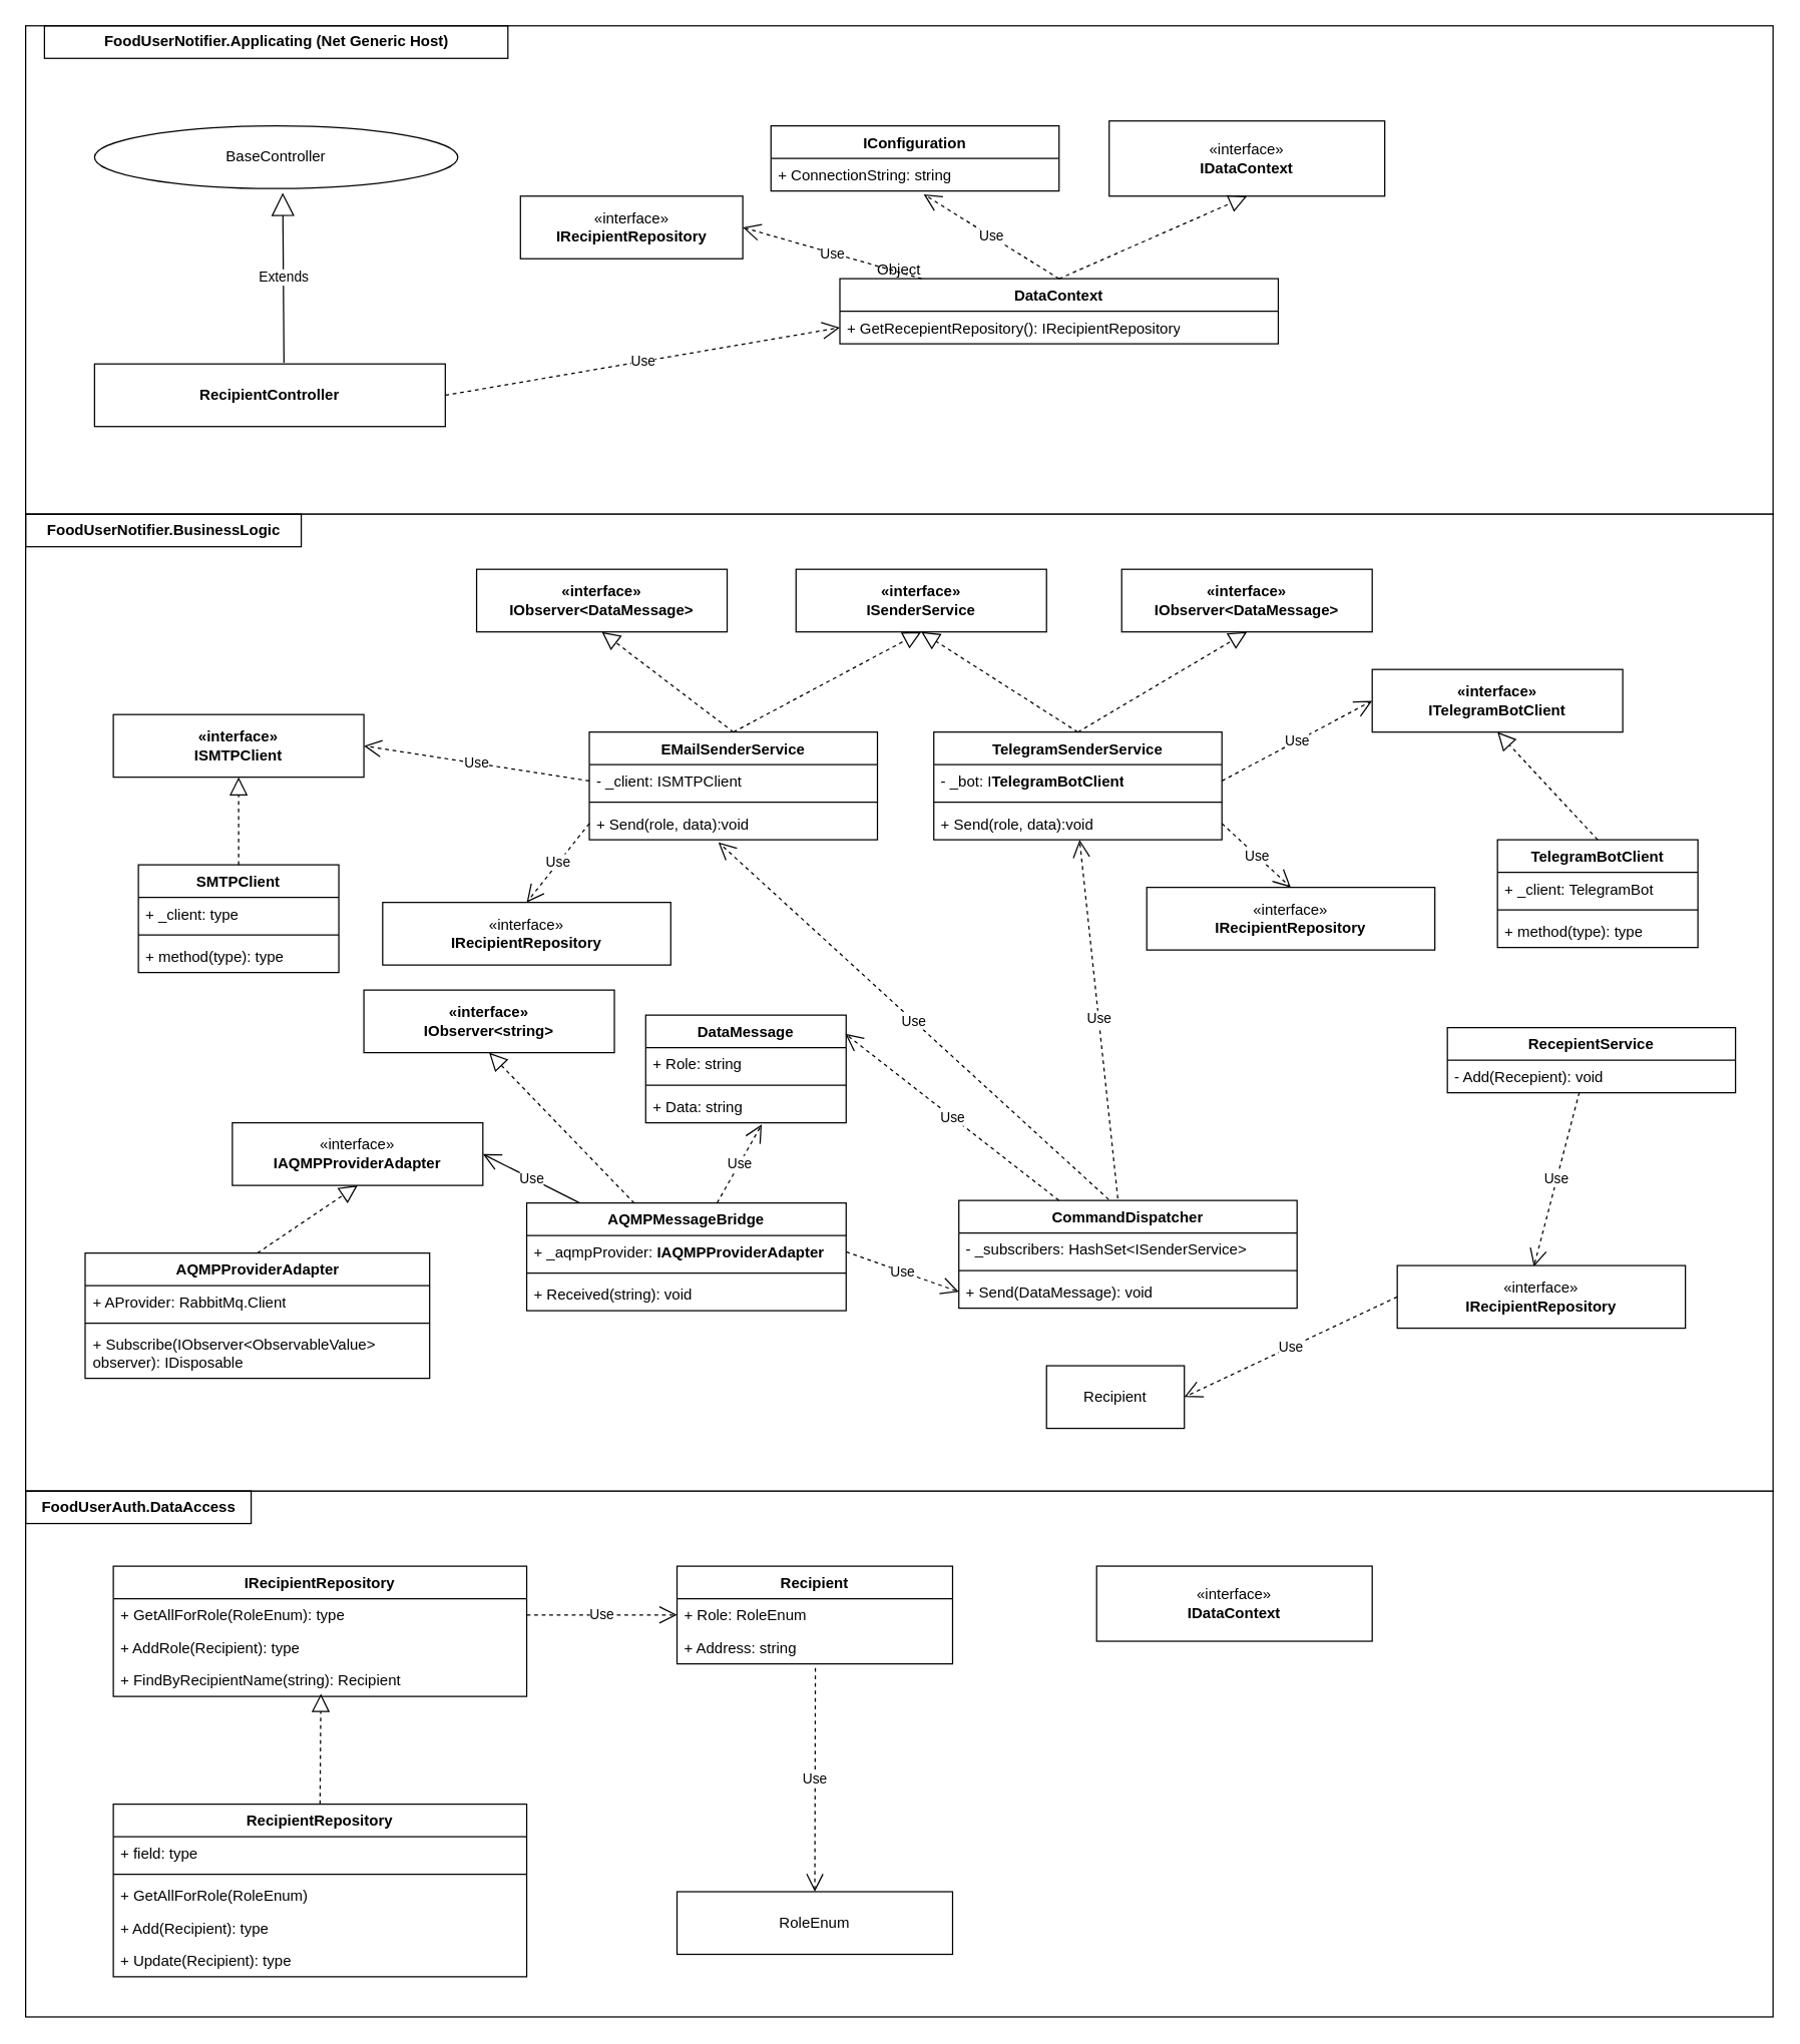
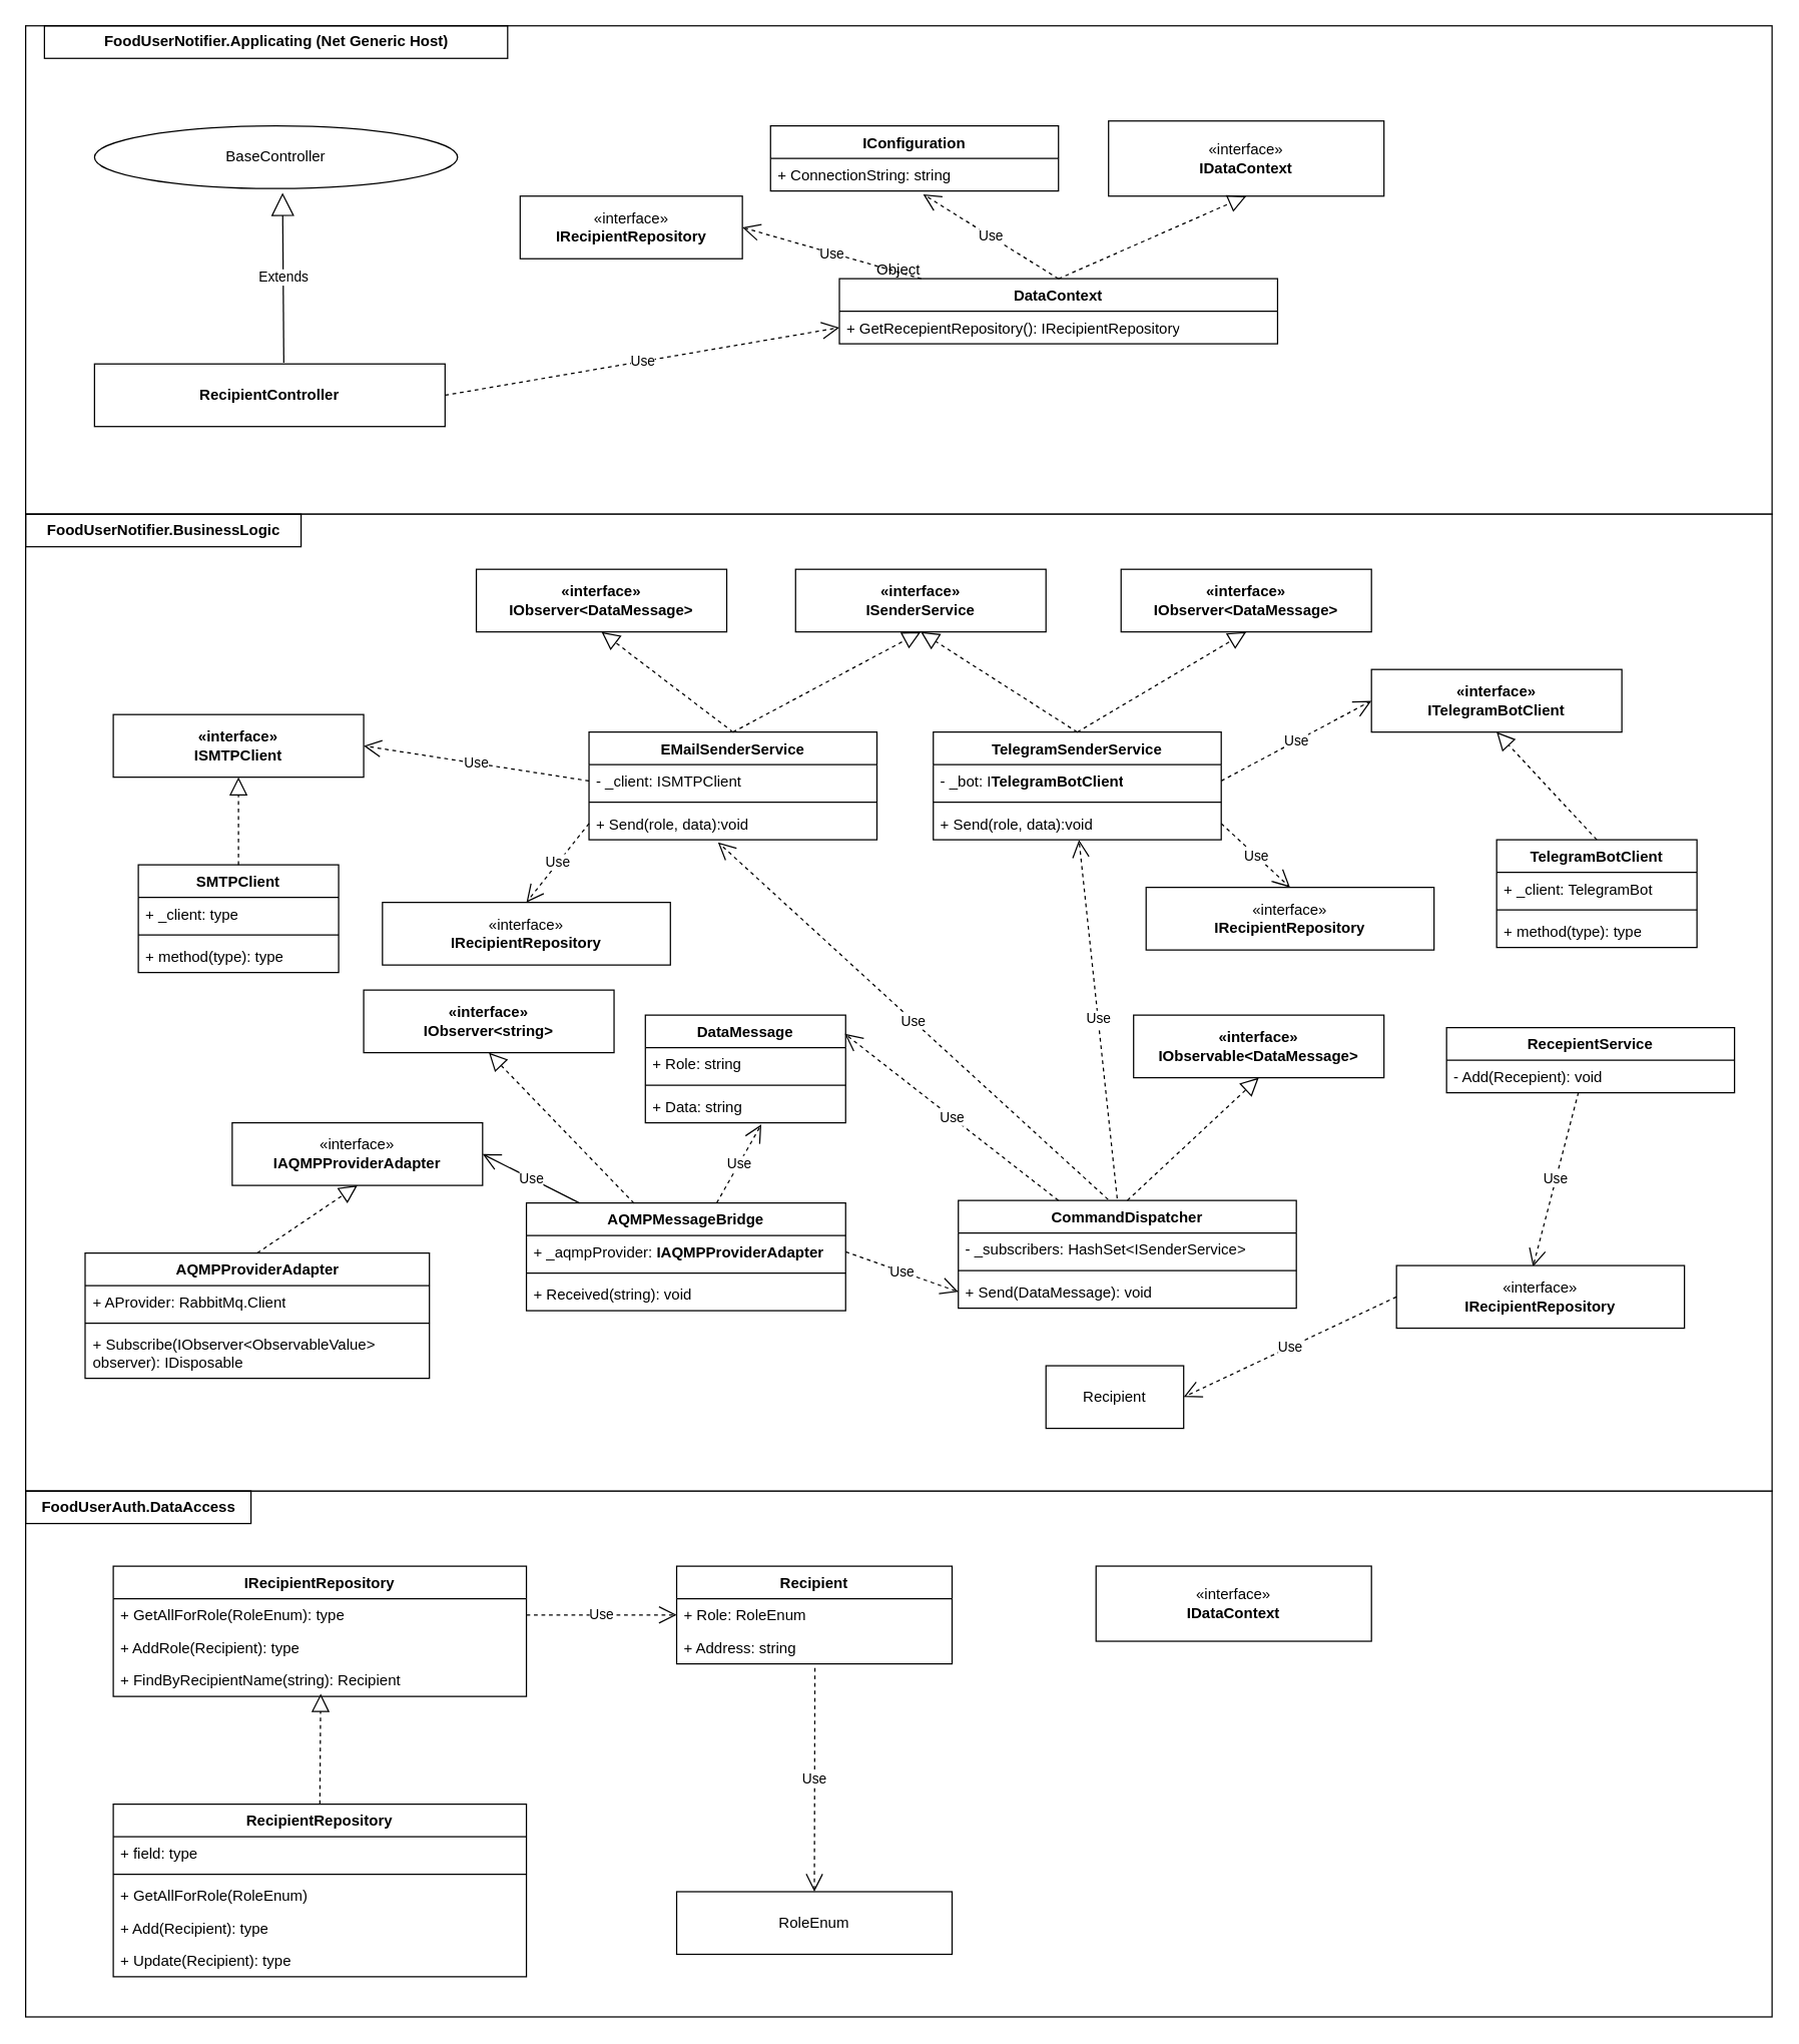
+ <mxCell id="59" value="«interface»&lt;br&gt;&lt;span&gt;IObservable&amp;lt;&lt;/span&gt;DataMessage&lt;span&gt;&amp;gt;&lt;/span&gt;" style="html=1;whiteSpace=wrap;fontStyle=1" vertex="1" parent="1"><mxGeometry x="905" y="810" width="200" height="50" as="geometry" /></mxCell>
+ <mxCell id="60" value="" style="endArrow=block;dashed=1;endFill=0;endSize=12;html=1;rounded=0;entryX=0.5;entryY=1;entryDx=0;entryDy=0;exitX=0.5;exitY=0;exitDx=0;exitDy=0;" edge="1" parent="1" source="11" target="59"><mxGeometry width="160" relative="1" as="geometry"><mxPoint x="525" y="770" as="sourcePoint" /><mxPoint x="685" y="770" as="targetPoint" /></mxGeometry></mxCell>
